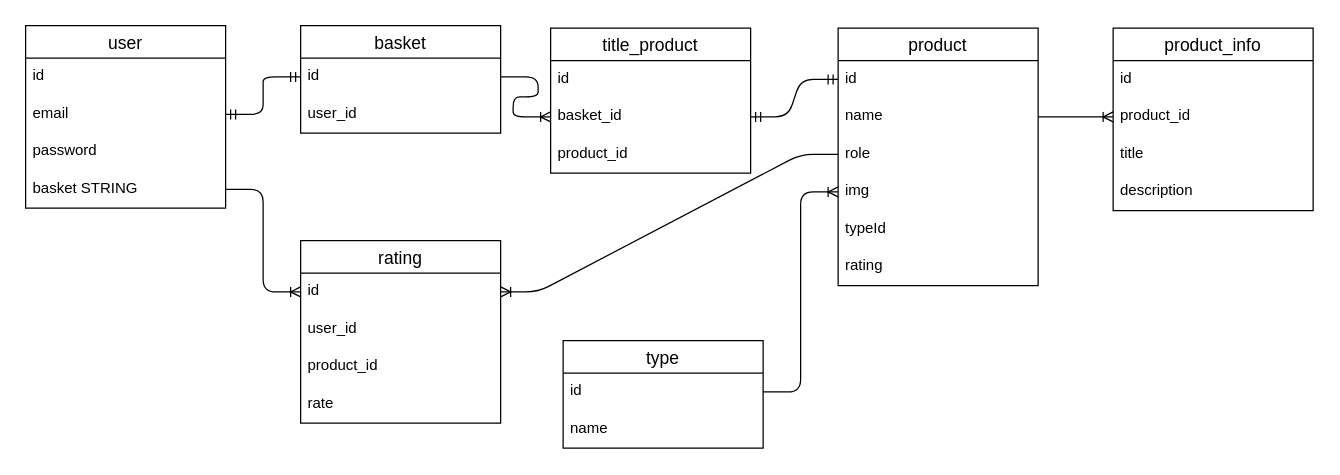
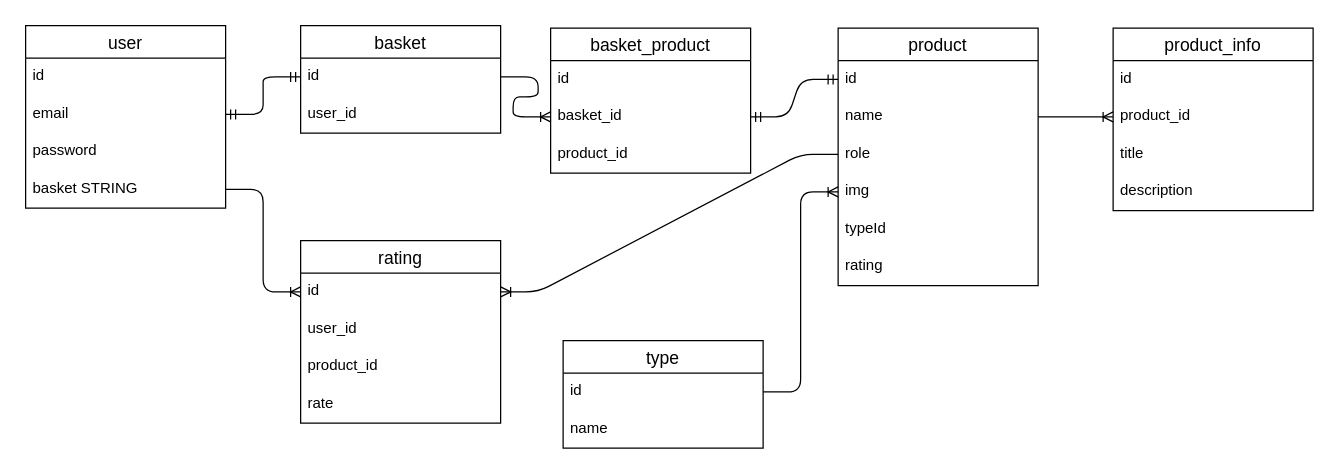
- <mxCell id="28" value="title_product" style="swimlane;fontStyle=0;childLayout=stackLayout;horizontal=1;startSize=26;horizontalStack=0;resizeParent=1;resizeParentMax=0;resizeLast=0;collapsible=1;marginBottom=0;align=center;fontSize=14;" vertex="1" parent="1"><mxGeometry x="440" y="22" width="160" height="116" as="geometry" /></mxCell>
+ <mxCell id="28" value="basket_product" style="swimlane;fontStyle=0;childLayout=stackLayout;horizontal=1;startSize=26;horizontalStack=0;resizeParent=1;resizeParentMax=0;resizeLast=0;collapsible=1;marginBottom=0;align=center;fontSize=14;" vertex="1" parent="1"><mxGeometry x="440" y="22" width="160" height="116" as="geometry" /></mxCell>
